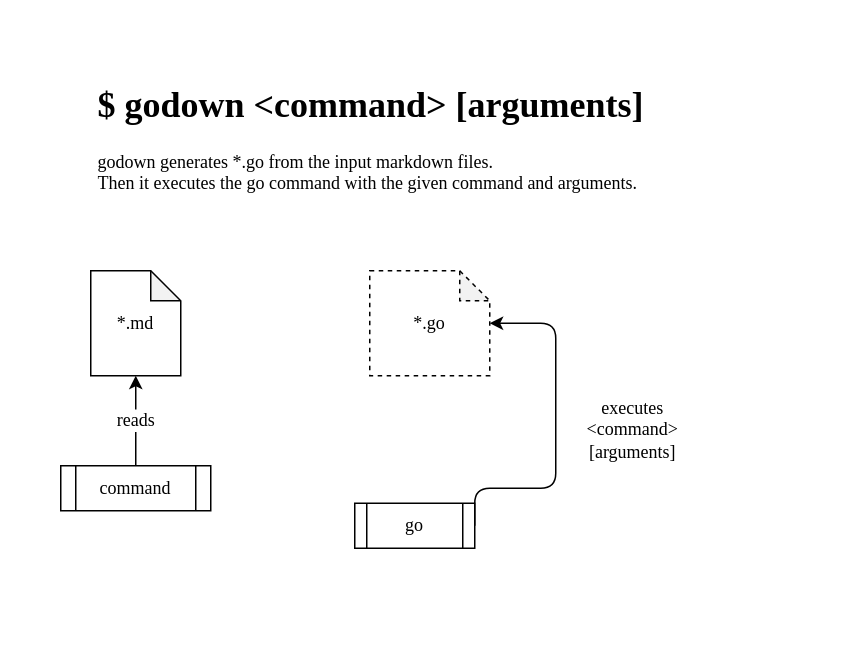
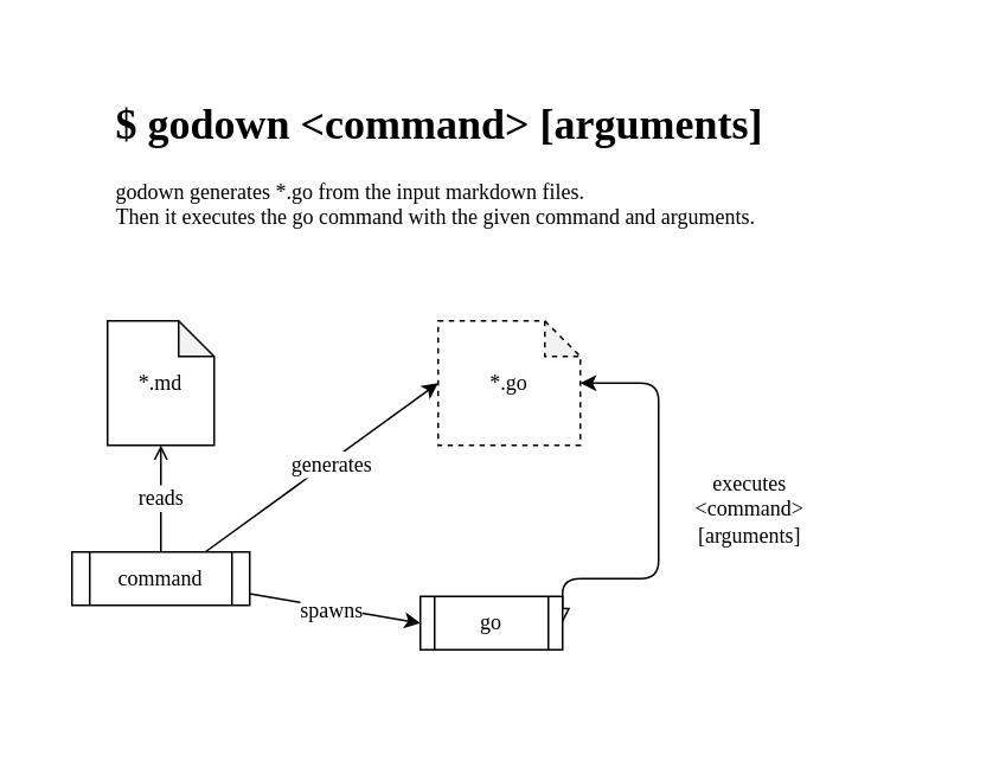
- <mxCell id="11" value="&lt;font face=&quot;JetBrains Mono&quot; style=&quot;font-size: 12px&quot;&gt;reads&lt;/font&gt;" style="edgeStyle=none;html=1;entryX=0.5;entryY=1;entryDx=0;entryDy=0;entryPerimeter=0;strokeWidth=1;" parent="1" source="14" target="5" edge="1"><mxGeometry relative="1" as="geometry" /></mxCell>
+ <mxCell id="11" value="&lt;font face=&quot;JetBrains Mono&quot; style=&quot;font-size: 12px&quot;&gt;reads&lt;/font&gt;" style="edgeStyle=none;html=1;entryX=0.5;entryY=1;entryDx=0;entryDy=0;entryPerimeter=0;strokeWidth=1;endArrow=open;" parent="1" source="14" target="5" edge="1"><mxGeometry relative="1" as="geometry" /></mxCell>
+ <mxCell id="3" style="edgeStyle=none;html=1;entryX=0;entryY=0.5;entryDx=0;entryDy=0;entryPerimeter=0;fontFamily=JetBrains Mono;fontSize=12;exitX=0.75;exitY=0;exitDx=0;exitDy=0;" parent="1" source="14" target="8" edge="1"><mxGeometry relative="1" as="geometry" /></mxCell>
+ <mxCell id="4" value="generates" style="edgeLabel;html=1;align=center;verticalAlign=middle;resizable=0;points=[];fontSize=12;fontFamily=JetBrains Mono;" parent="3" vertex="1" connectable="0"><mxGeometry x="0.36" y="1" relative="1" as="geometry"><mxPoint x="-18" y="16" as="offset" /></mxGeometry></mxCell>
+ <mxCell id="12" style="edgeStyle=none;html=1;entryX=0;entryY=0.5;entryDx=0;entryDy=0;fontFamily=JetBrains Mono;" parent="1" source="14" target="10" edge="1"><mxGeometry relative="1" as="geometry" /></mxCell>
+ <mxCell id="13" value="spawns" style="edgeLabel;html=1;align=center;verticalAlign=middle;resizable=0;points=[];fontSize=12;fontFamily=JetBrains Mono;" parent="12" vertex="1" connectable="0"><mxGeometry x="0.041" y="1" relative="1" as="geometry"><mxPoint x="-5" y="1" as="offset" /></mxGeometry></mxCell>
- <mxCell id="6" style="edgeStyle=orthogonalEdgeStyle;html=1;entryX=1;entryY=0.5;entryDx=0;entryDy=0;fontFamily=JetBrains Mono;fontSize=12;endArrow=none;endFill=0;startArrow=classic;startFill=1;" parent="1" source="8" target="10" edge="1"><mxGeometry relative="1" as="geometry"><Array as="points"><mxPoint x="370" y="215" /><mxPoint x="370" y="325" /></Array></mxGeometry></mxCell>
+ <mxCell id="6" style="edgeStyle=orthogonalEdgeStyle;html=1;entryX=1;entryY=0.5;entryDx=0;entryDy=0;fontFamily=JetBrains Mono;fontSize=12;endArrow=block;endFill=0;startArrow=classic;startFill=1;" parent="1" source="8" target="10" edge="1"><mxGeometry relative="1" as="geometry"><Array as="points"><mxPoint x="370" y="215" /><mxPoint x="370" y="325" /></Array></mxGeometry></mxCell>
